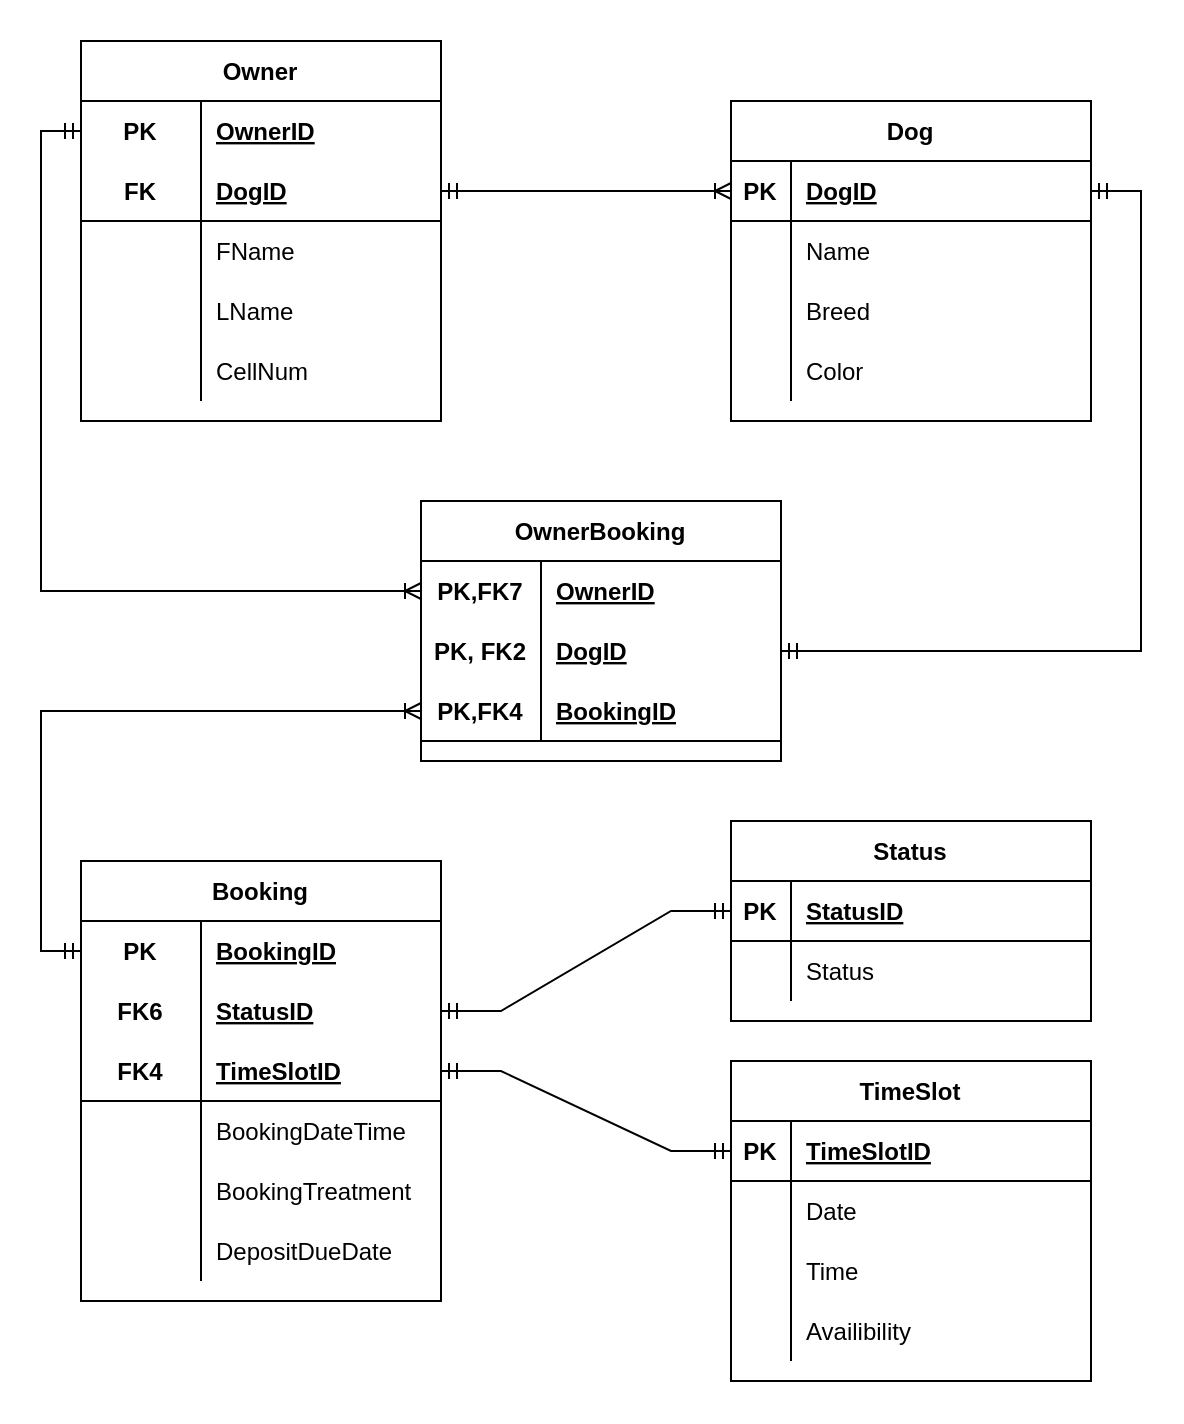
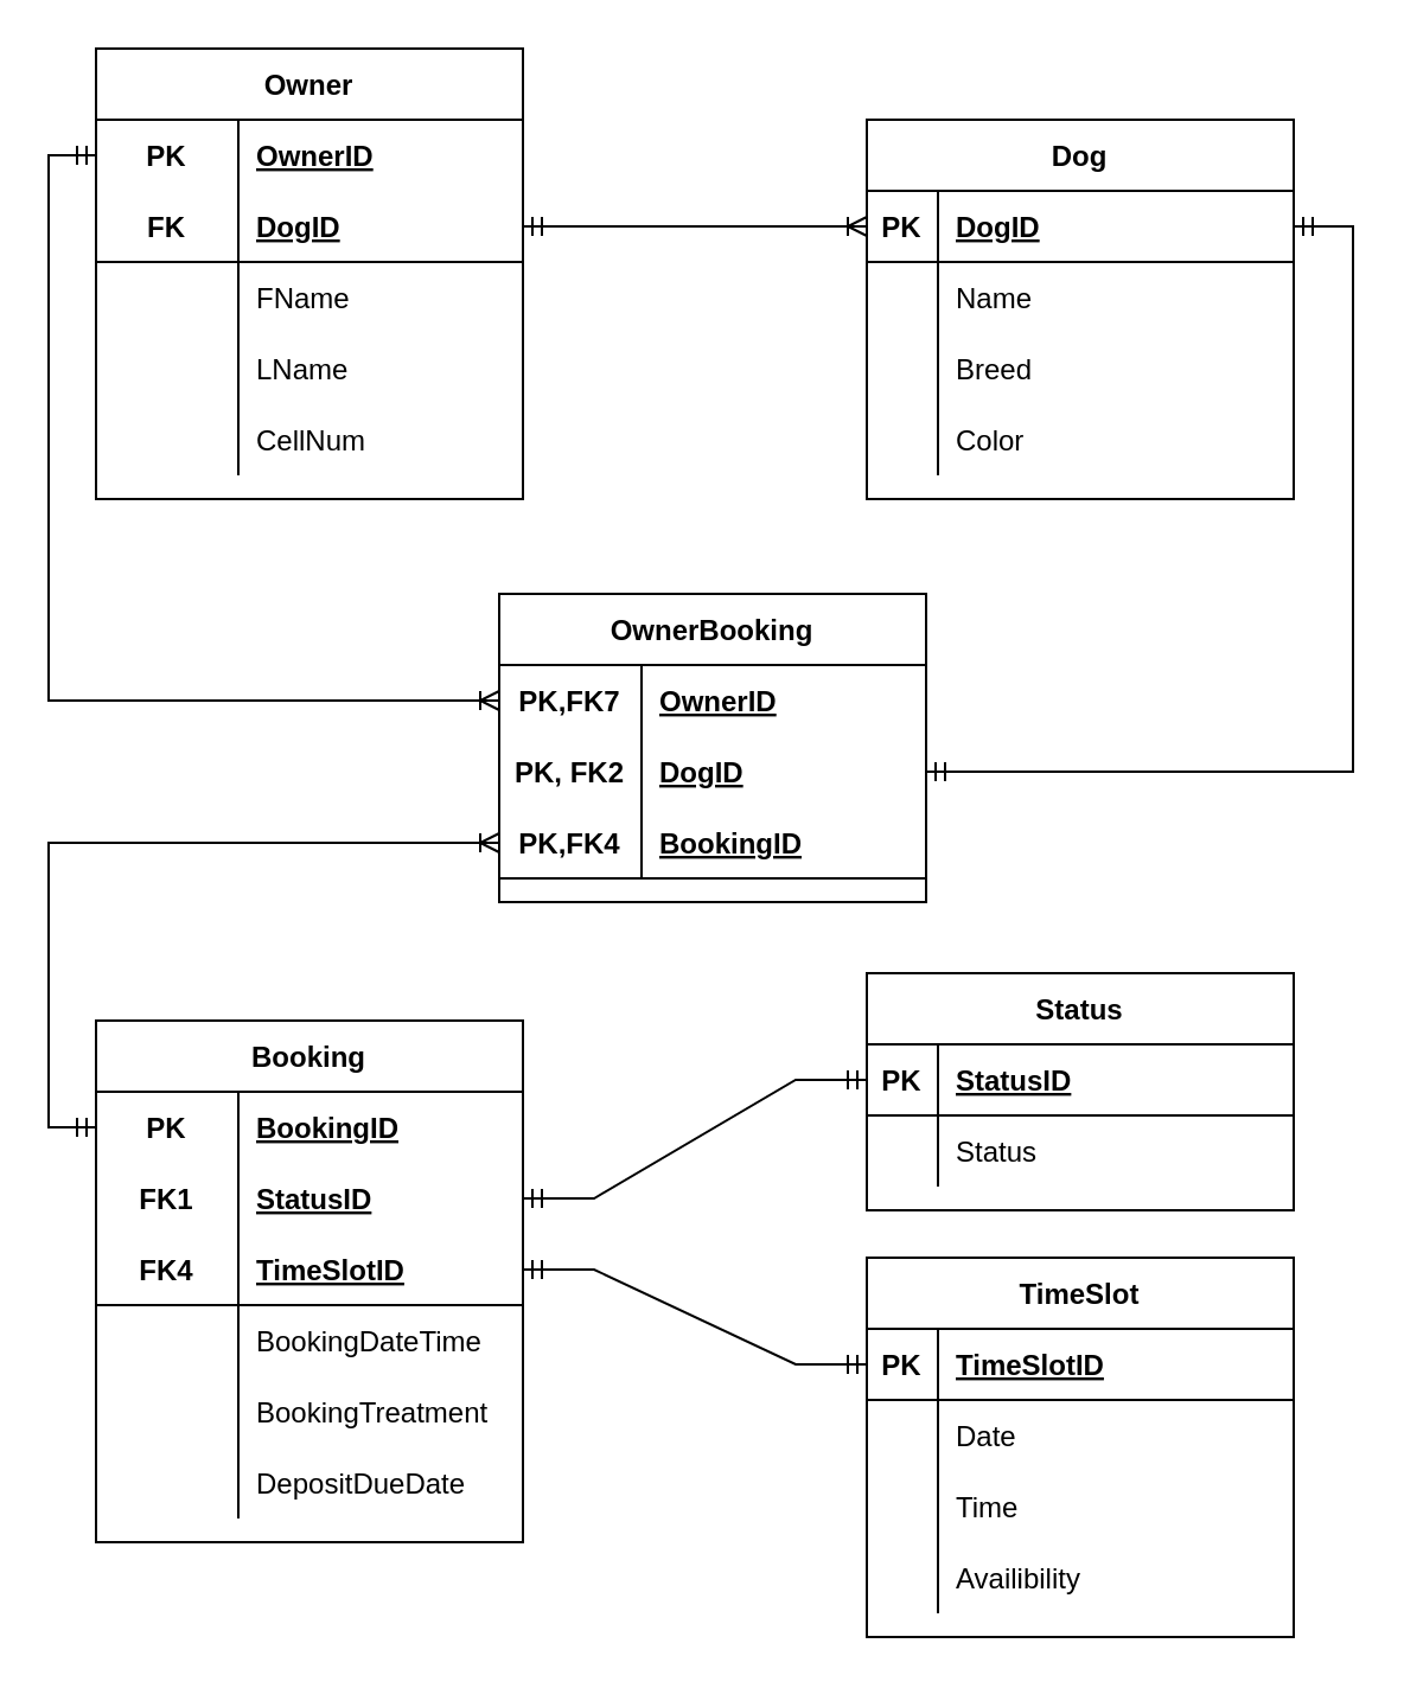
- <mxCell id="37" value="FK6" style="shape=partialRectangle;connectable=0;fillColor=none;top=0;left=0;bottom=0;right=0;fontStyle=1;overflow=hidden;" vertex="1" parent="36"><mxGeometry width="60" height="30" as="geometry"><mxRectangle width="60" height="30" as="alternateBounds" /></mxGeometry></mxCell>
+ <mxCell id="37" value="FK1" style="shape=partialRectangle;connectable=0;fillColor=none;top=0;left=0;bottom=0;right=0;fontStyle=1;overflow=hidden;" vertex="1" parent="36"><mxGeometry width="60" height="30" as="geometry"><mxRectangle width="60" height="30" as="alternateBounds" /></mxGeometry></mxCell>
